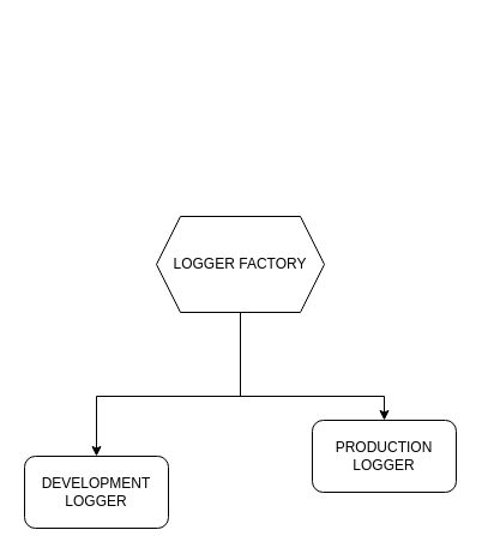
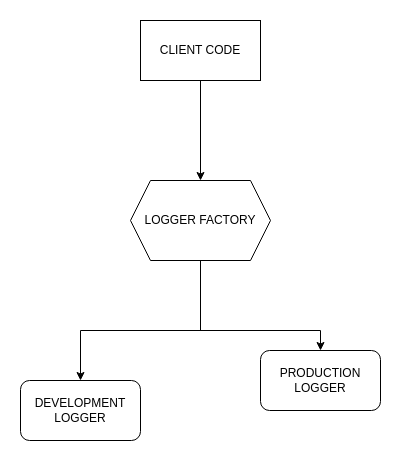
+ <mxCell id="2" value="CLIENT CODE" style="rounded=0;whiteSpace=wrap;html=1;" vertex="1" parent="1"><mxGeometry x="140" y="20" width="120" height="60" as="geometry" /></mxCell>
+ <mxCell id="5" value="" style="endArrow=classic;html=1;exitX=0.5;exitY=1;exitDx=0;exitDy=0;" edge="1" parent="1" source="2" target="3"><mxGeometry width="50" height="50" relative="1" as="geometry"><mxPoint x="180" y="330" as="sourcePoint" /><mxPoint x="230" y="280" as="targetPoint" /></mxGeometry></mxCell>
